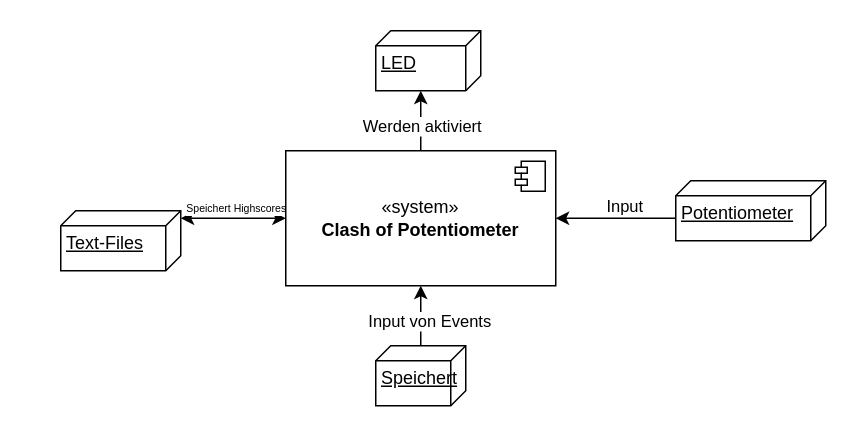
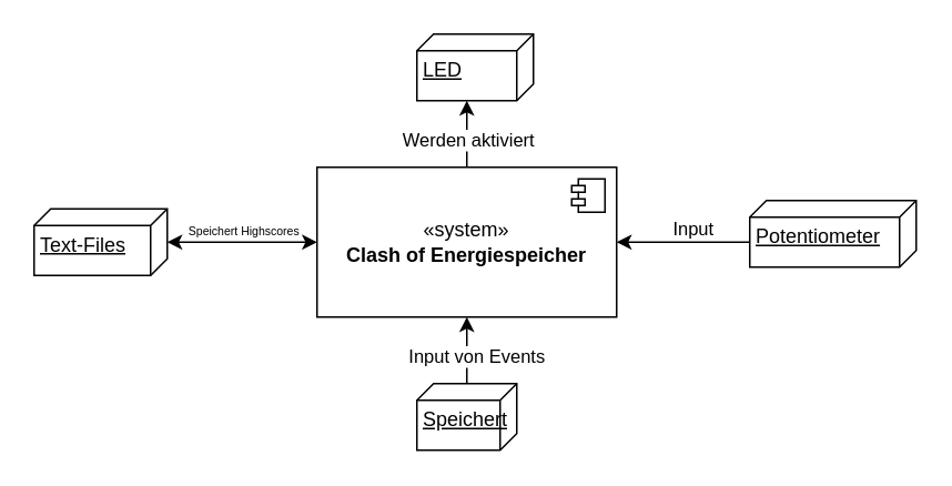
- <mxCell id="6" value="«system»&lt;br&gt;&lt;b&gt;Clash of Potentiometer&lt;/b&gt;" style="html=1;dropTarget=0;whiteSpace=wrap;" vertex="1" parent="1"><mxGeometry x="190" y="100" width="180" height="90" as="geometry" /></mxCell>
+ <mxCell id="6" value="«system»&lt;br&gt;&lt;b&gt;Clash of Energiespeicher&lt;/b&gt;" style="html=1;dropTarget=0;whiteSpace=wrap;" vertex="1" parent="1"><mxGeometry x="190" y="100" width="180" height="90" as="geometry" /></mxCell>
- <mxCell id="9" value="Text-Files" style="verticalAlign=top;align=left;spacingTop=8;spacingLeft=2;spacingRight=12;shape=cube;size=10;direction=south;fontStyle=4;html=1;whiteSpace=wrap;" vertex="1" parent="1"><mxGeometry x="40" y="140" width="80" height="40" as="geometry" /></mxCell>
+ <mxCell id="9" value="Text-Files" style="verticalAlign=top;align=left;spacingTop=8;spacingLeft=2;spacingRight=12;shape=cube;size=10;direction=south;fontStyle=4;html=1;whiteSpace=wrap;" vertex="1" parent="1"><mxGeometry x="20" y="125" width="80" height="40" as="geometry" /></mxCell>
